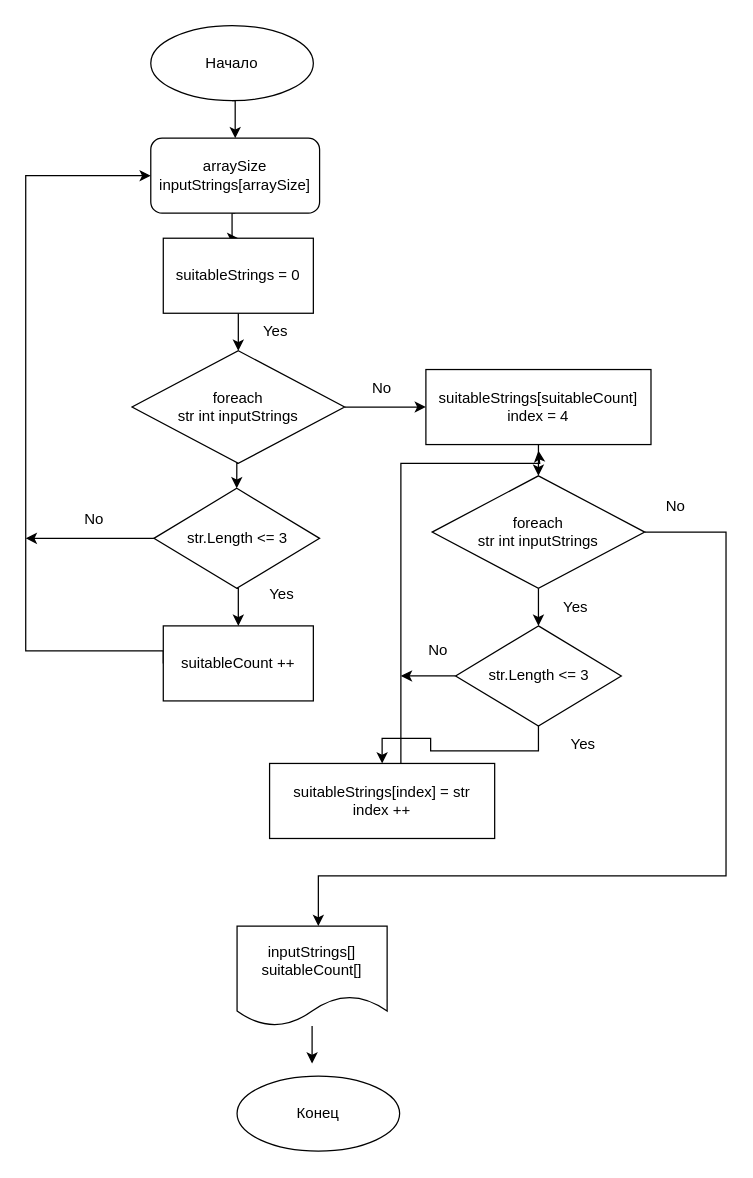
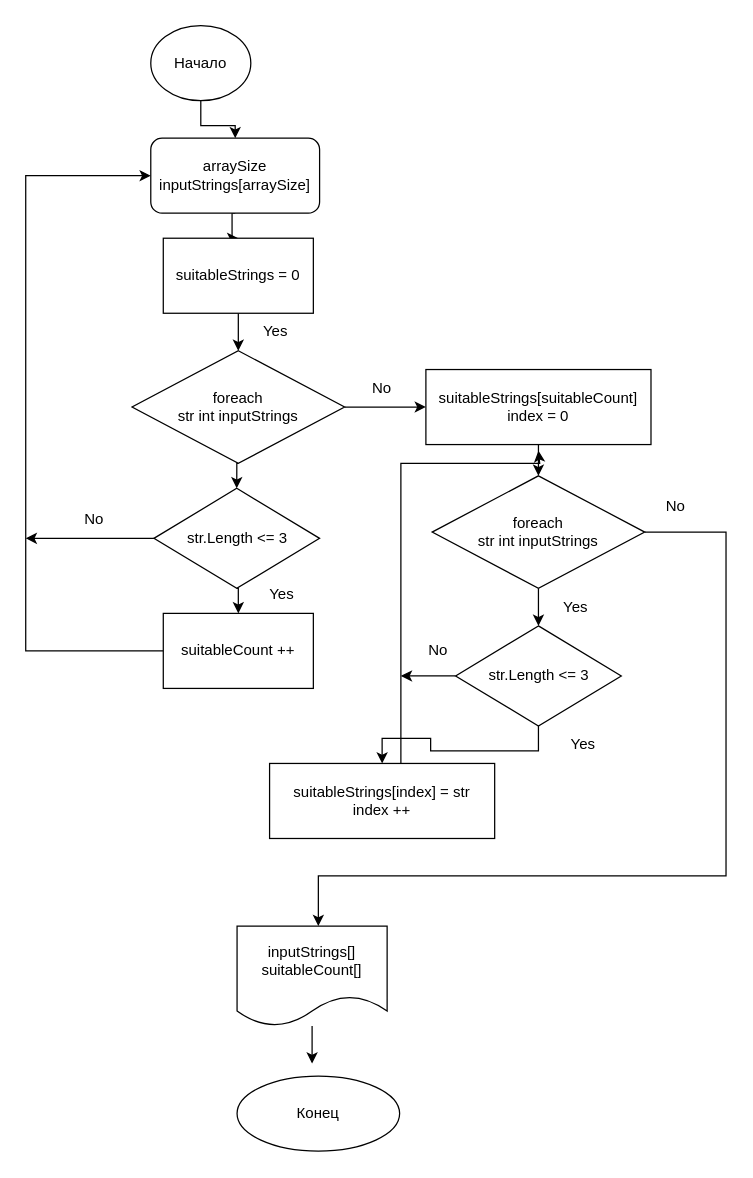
- <mxCell id="3" value="Начало" style="ellipse;whiteSpace=wrap;html=1;" vertex="1" parent="1"><mxGeometry x="120" y="20" width="130" height="60" as="geometry" /></mxCell>
+ <mxCell id="3" value="Начало" style="ellipse;whiteSpace=wrap;html=1;" vertex="1" parent="1"><mxGeometry x="120" y="20" width="80" height="60" as="geometry" /></mxCell>
- <mxCell id="20" value="suitableStrings[suitableCount]&lt;div&gt;index = 4&lt;/div&gt;" style="rounded=0;whiteSpace=wrap;html=1;" vertex="1" parent="1"><mxGeometry x="340" y="295" width="180" height="60" as="geometry" /></mxCell>
+ <mxCell id="20" value="suitableStrings[suitableCount]&lt;div&gt;index = 0&lt;/div&gt;" style="rounded=0;whiteSpace=wrap;html=1;" vertex="1" parent="1"><mxGeometry x="340" y="295" width="180" height="60" as="geometry" /></mxCell>
- <mxCell id="15" value="suitableCount ++" style="rounded=0;whiteSpace=wrap;html=1;" vertex="1" parent="1"><mxGeometry x="130" y="500" width="120" height="60" as="geometry" /></mxCell>
+ <mxCell id="15" value="suitableCount ++" style="rounded=0;whiteSpace=wrap;html=1;" vertex="1" parent="1"><mxGeometry x="130" y="490" width="120" height="60" as="geometry" /></mxCell>
